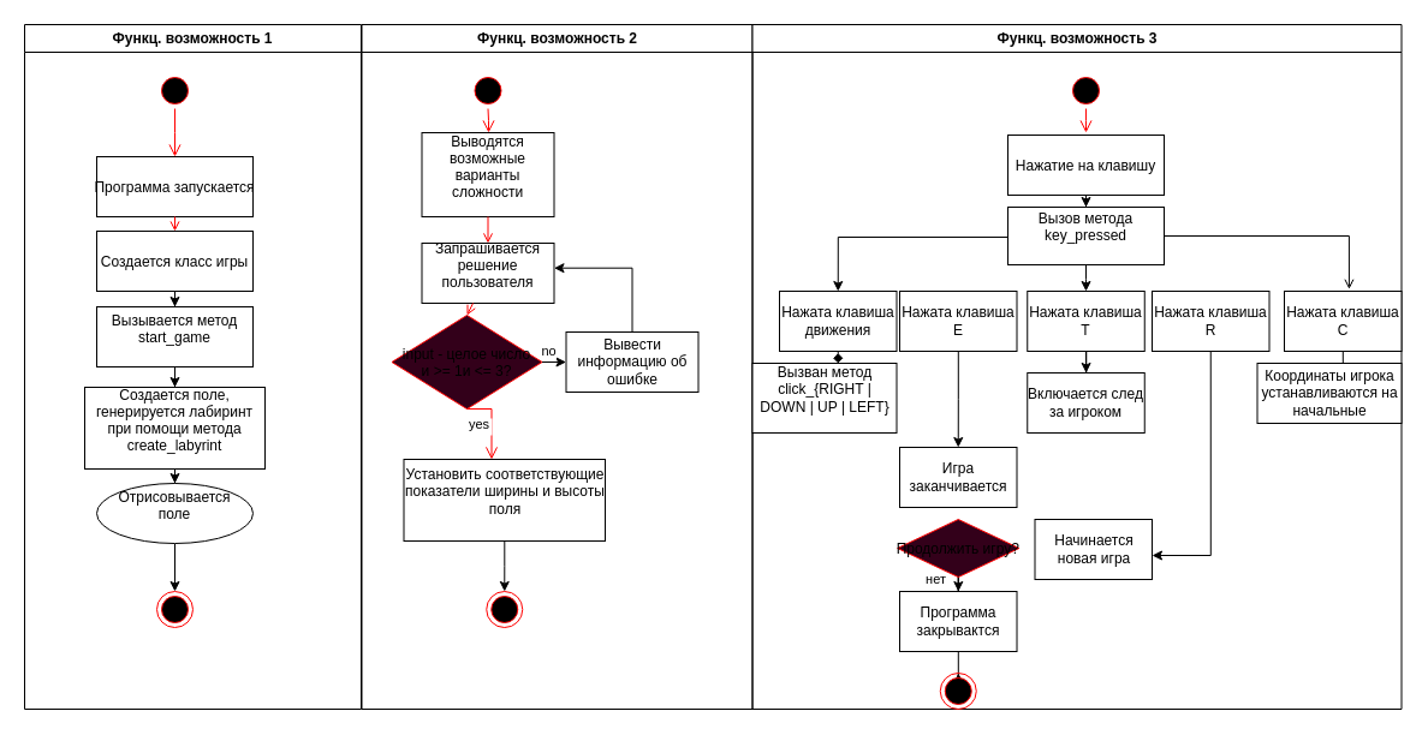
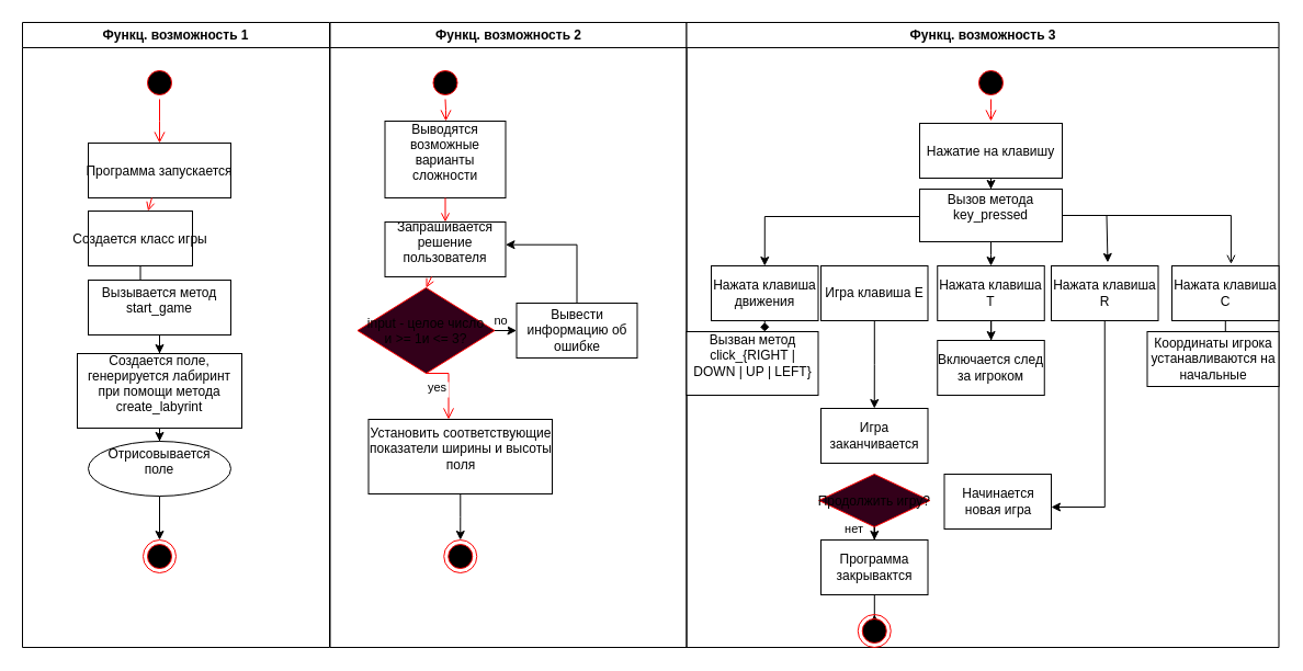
+ <mxCell id="39" style="edgeStyle=orthogonalEdgeStyle;rounded=0;orthogonalLoop=1;jettySize=auto;html=1;entryX=0.528;entryY=-0.062;entryDx=0;entryDy=0;entryPerimeter=0;" edge="1" parent="31" source="40" target="47"><mxGeometry relative="1" as="geometry"><mxPoint x="382.5" y="212" as="targetPoint" /><Array as="points"><mxPoint x="383" y="176" /><mxPoint x="383" y="219" /></Array></mxGeometry></mxCell>
- <mxCell id="7" value="Создается класс игры" style="" parent="2" vertex="1"><mxGeometry x="60" y="172" width="130" height="50" as="geometry" /></mxCell>
+ <mxCell id="7" value="Создается класс игры" style="" parent="2" vertex="1"><mxGeometry x="60" y="172" width="95" height="50" as="geometry" /></mxCell>
- <mxCell id="44" value="Нажата клавиша E" style="whiteSpace=wrap;" vertex="1" parent="31"><mxGeometry x="122.5" y="222" width="97.5" height="50" as="geometry" /></mxCell>
+ <mxCell id="44" value="Игра клавиша E" style="whiteSpace=wrap;" vertex="1" parent="31"><mxGeometry x="122.5" y="222" width="97.5" height="50" as="geometry" /></mxCell>
